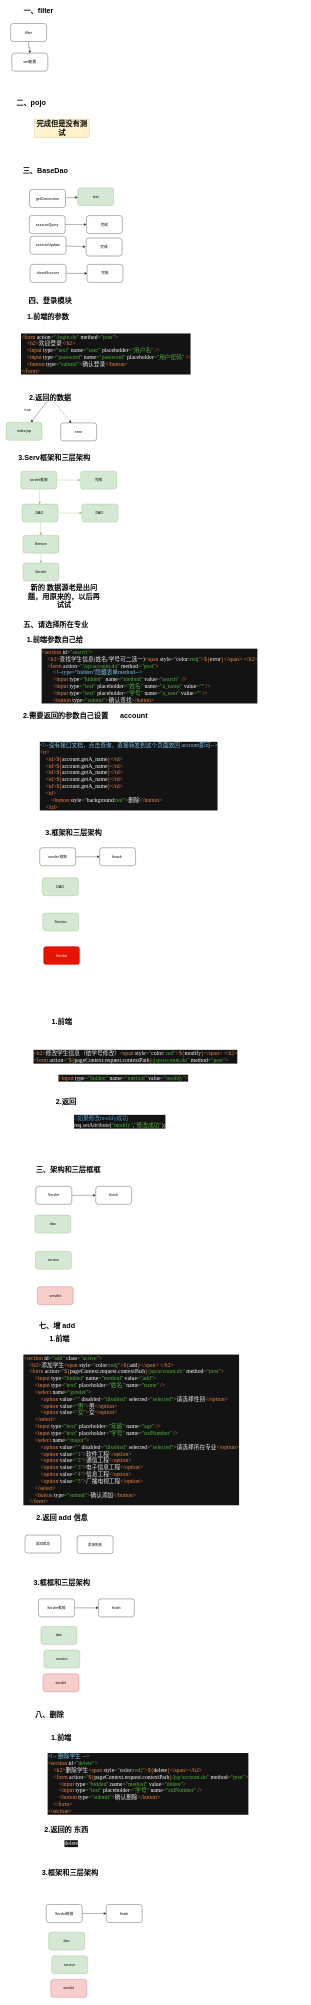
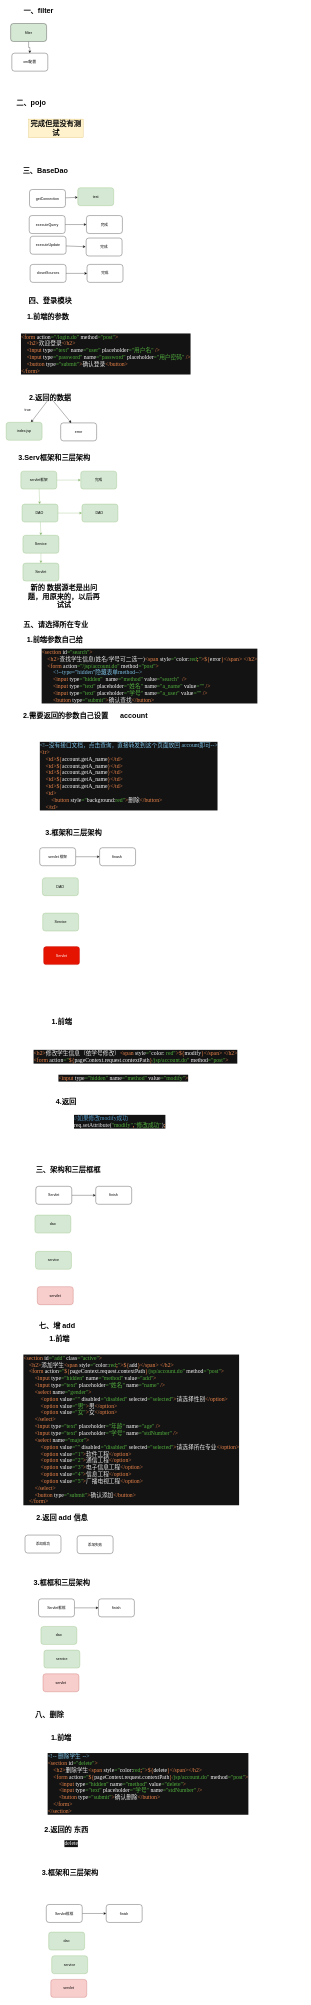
- <mxCell id="4" value="filter" style="rounded=1;whiteSpace=wrap;html=1;" vertex="1" parent="1"><mxGeometry x="35" y="74" width="120" height="60" as="geometry" /></mxCell>
+ <mxCell id="4" value="filter" style="rounded=1;whiteSpace=wrap;html=1;fillColor=#d5e8d4;" vertex="1" parent="1"><mxGeometry x="35" y="74" width="120" height="60" as="geometry" /></mxCell>
- <mxCell id="7" value="&lt;h1&gt;完成但是没有测试&lt;/h1&gt;" style="text;html=1;strokeColor=#d6b656;fillColor=#fff2cc;align=center;verticalAlign=middle;whiteSpace=wrap;rounded=0;" vertex="1" parent="1"><mxGeometry x="115" y="393" width="182" height="62" as="geometry" /></mxCell>
+ <mxCell id="7" value="&lt;h1&gt;完成但是没有测试&lt;/h1&gt;" style="text;html=1;strokeColor=#d6b656;fillColor=#fff2cc;align=center;verticalAlign=middle;whiteSpace=wrap;rounded=0;" vertex="1" parent="1"><mxGeometry x="95" y="393" width="182" height="62" as="geometry" /></mxCell>
- <mxCell id="25" style="edgeStyle=none;rounded=0;orthogonalLoop=1;jettySize=auto;html=1;dashed=1;" edge="1" parent="1" source="26" target="28"><mxGeometry relative="1" as="geometry" /></mxCell>
+ <mxCell id="25" style="edgeStyle=none;rounded=0;orthogonalLoop=1;jettySize=auto;html=1;" edge="1" parent="1" source="26" target="28"><mxGeometry relative="1" as="geometry" /></mxCell>
- <mxCell id="57" value="&lt;h1&gt;2.返回&lt;/h1&gt;" style="text;html=1;strokeColor=none;fillColor=none;align=center;verticalAlign=middle;whiteSpace=wrap;rounded=0;" vertex="1" parent="1"><mxGeometry x="94" y="3662" width="252" height="23" as="geometry" /></mxCell>
+ <mxCell id="57" value="&lt;h1&gt;4.返回&lt;/h1&gt;" style="text;html=1;strokeColor=none;fillColor=none;align=center;verticalAlign=middle;whiteSpace=wrap;rounded=0;" vertex="1" parent="1"><mxGeometry x="94" y="3662" width="252" height="23" as="geometry" /></mxCell>
